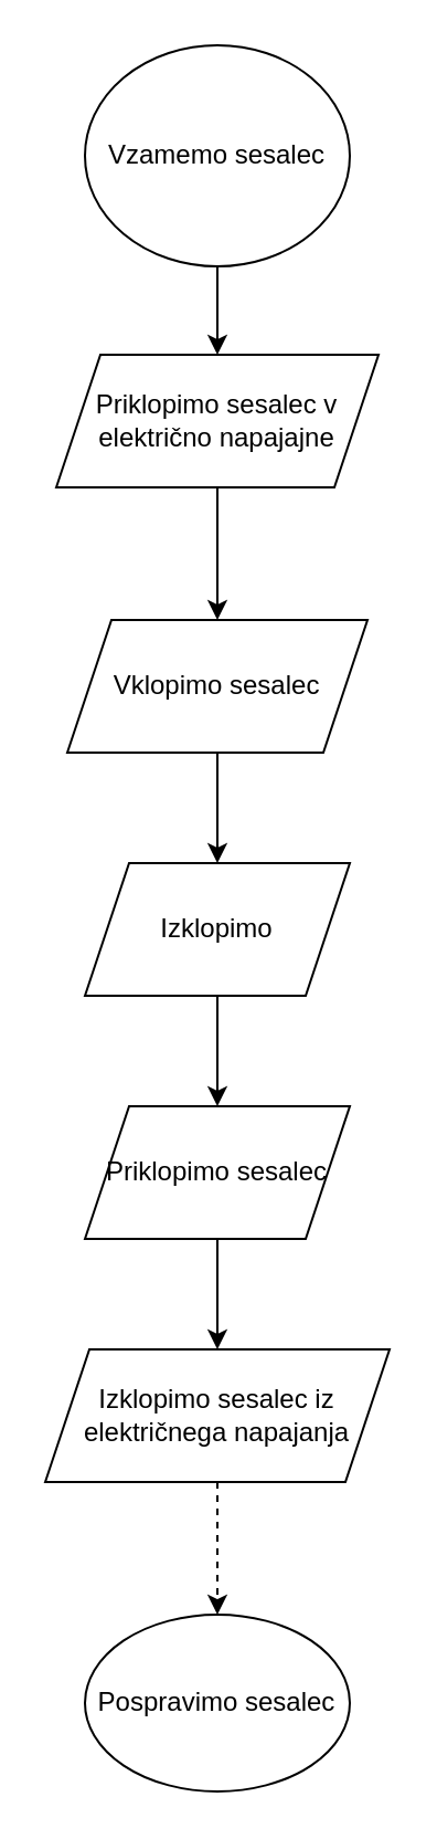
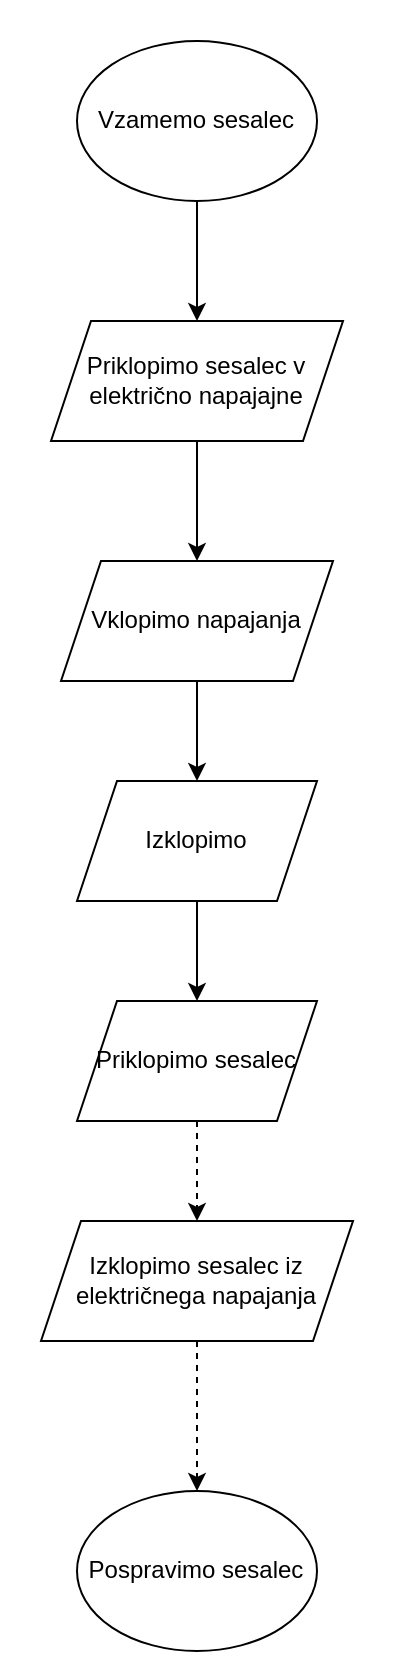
- <mxCell id="2" value="Vzamemo sesalec" style="ellipse;whiteSpace=wrap;html=1;" vertex="1" parent="1"><mxGeometry x="38" y="20" width="120" height="100" as="geometry" /></mxCell>
+ <mxCell id="2" value="Vzamemo sesalec" style="ellipse;whiteSpace=wrap;html=1;" vertex="1" parent="1"><mxGeometry x="38" y="20" width="120" height="80" as="geometry" /></mxCell>
- <mxCell id="6" value="Vklopimo sesalec" style="shape=parallelogram;perimeter=parallelogramPerimeter;whiteSpace=wrap;html=1;fixedSize=1;" vertex="1" parent="1"><mxGeometry x="30" y="280" width="136" height="60" as="geometry" /></mxCell>
+ <mxCell id="6" value="Vklopimo napajanja" style="shape=parallelogram;perimeter=parallelogramPerimeter;whiteSpace=wrap;html=1;fixedSize=1;" vertex="1" parent="1"><mxGeometry x="30" y="280" width="136" height="60" as="geometry" /></mxCell>
- <mxCell id="11" value="" style="endArrow=classic;html=1;rounded=0;exitX=0.5;exitY=1;exitDx=0;exitDy=0;" edge="1" parent="1" source="10" target="12"><mxGeometry width="50" height="50" relative="1" as="geometry"><mxPoint x="74" y="440" as="sourcePoint" /><mxPoint x="94" y="610" as="targetPoint" /></mxGeometry></mxCell>
+ <mxCell id="11" value="" style="endArrow=classic;html=1;rounded=0;exitX=0.5;exitY=1;exitDx=0;exitDy=0;dashed=1;" edge="1" parent="1" source="10" target="12"><mxGeometry width="50" height="50" relative="1" as="geometry"><mxPoint x="74" y="440" as="sourcePoint" /><mxPoint x="94" y="610" as="targetPoint" /></mxGeometry></mxCell>
- <mxCell id="14" value="Pospravimo sesalec" style="ellipse;whiteSpace=wrap;html=1;" vertex="1" parent="1"><mxGeometry x="38" y="730" width="120" height="80" as="geometry" /></mxCell>
+ <mxCell id="14" value="Pospravimo sesalec" style="ellipse;whiteSpace=wrap;html=1;" vertex="1" parent="1"><mxGeometry x="38" y="745" width="120" height="80" as="geometry" /></mxCell>
